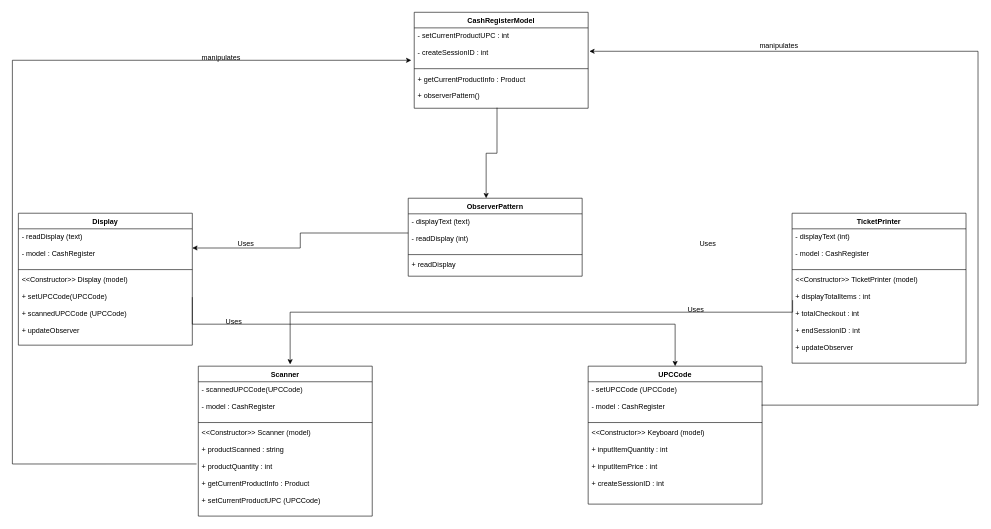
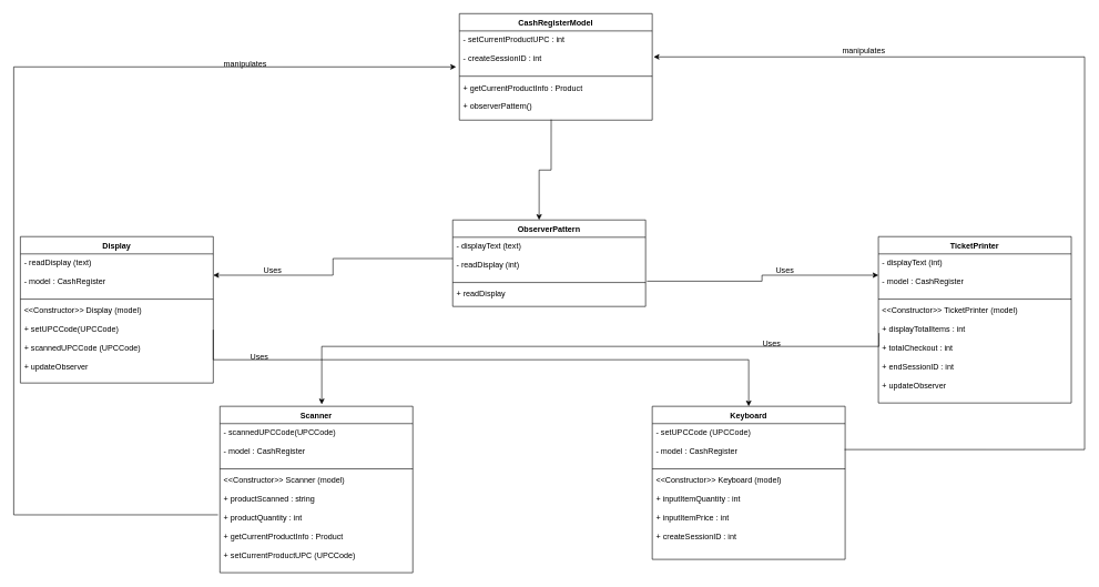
+ <mxCell id="27" value="" style="endArrow=classic;html=1;rounded=0;edgeStyle=orthogonalEdgeStyle;exitX=1.007;exitY=1.031;exitDx=0;exitDy=0;exitPerimeter=0;" edge="1" parent="1" source="23" target="11"><mxGeometry width="50" height="50" relative="1" as="geometry"><mxPoint x="1130" y="300" as="sourcePoint" /><mxPoint x="1180" y="250" as="targetPoint" /></mxGeometry></mxCell>
- <mxCell id="18" value="UPCCode" style="swimlane;fontStyle=1;align=center;verticalAlign=top;childLayout=stackLayout;horizontal=1;startSize=26;horizontalStack=0;resizeParent=1;resizeParentMax=0;resizeLast=0;collapsible=1;marginBottom=0;" vertex="1" parent="1"><mxGeometry x="980" y="610" width="290" height="230" as="geometry" /></mxCell>
+ <mxCell id="18" value="Keyboard" style="swimlane;fontStyle=1;align=center;verticalAlign=top;childLayout=stackLayout;horizontal=1;startSize=26;horizontalStack=0;resizeParent=1;resizeParentMax=0;resizeLast=0;collapsible=1;marginBottom=0;" vertex="1" parent="1"><mxGeometry x="980" y="610" width="290" height="230" as="geometry" /></mxCell>
